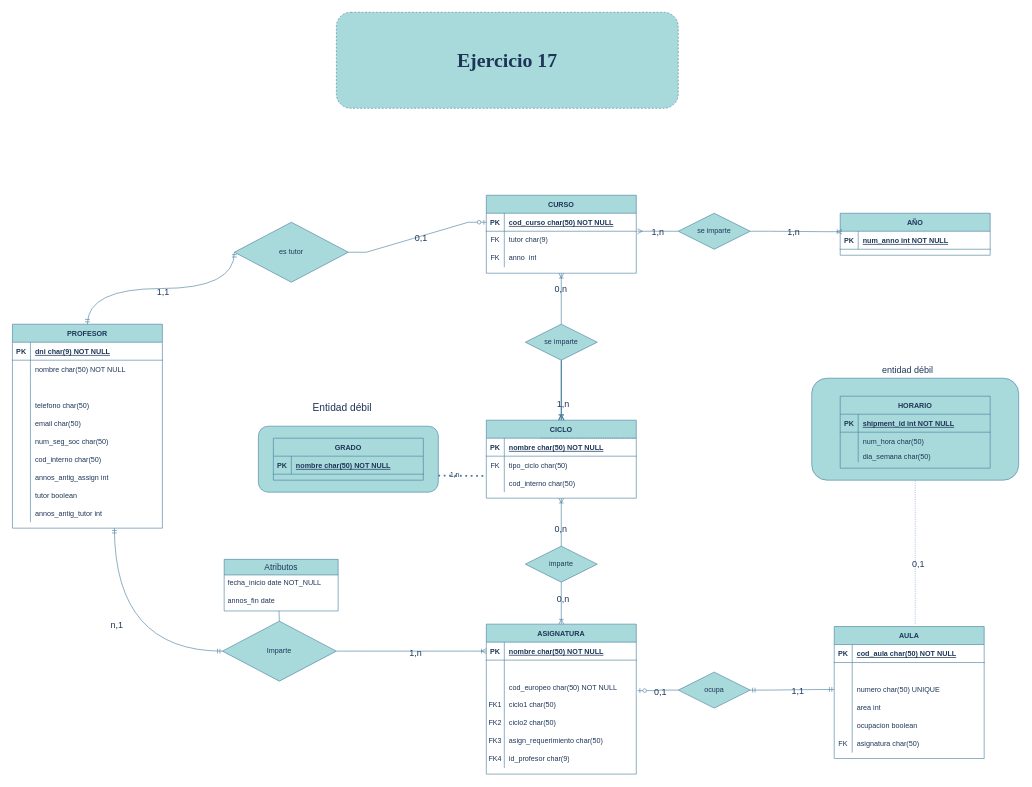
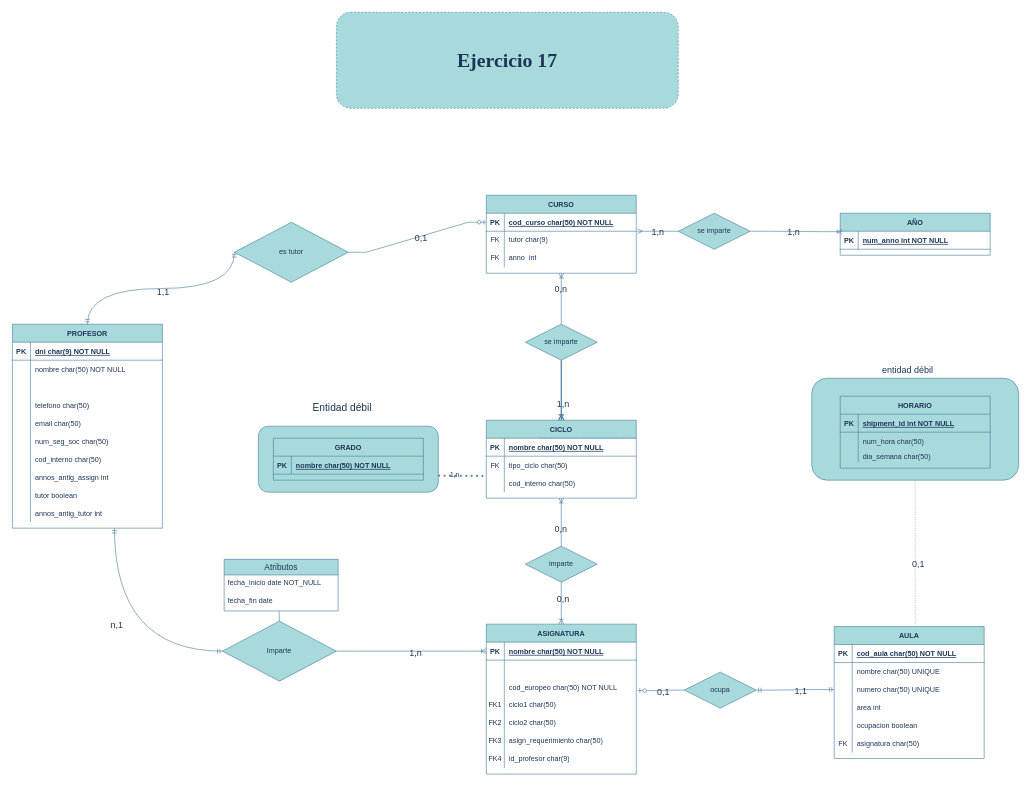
- <mxCell id="151" value="annos_fin date" style="text;strokeColor=none;fillColor=none;spacingLeft=4;spacingRight=4;overflow=hidden;rotatable=0;points=[[0,0.5],[1,0.5]];portConstraint=eastwest;fontSize=12;whiteSpace=wrap;html=1;labelBackgroundColor=none;fontColor=#1D3557;" vertex="1" parent="149"><mxGeometry y="56" width="190" height="30" as="geometry" /></mxCell>
+ <mxCell id="151" value="fecha_fin date" style="text;strokeColor=none;fillColor=none;spacingLeft=4;spacingRight=4;overflow=hidden;rotatable=0;points=[[0,0.5],[1,0.5]];portConstraint=eastwest;fontSize=12;whiteSpace=wrap;html=1;labelBackgroundColor=none;fontColor=#1D3557;" vertex="1" parent="149"><mxGeometry y="56" width="190" height="30" as="geometry" /></mxCell>
+ <mxCell id="85" value="nombre char(50) UNIQUE" style="shape=partialRectangle;overflow=hidden;connectable=0;fillColor=none;top=0;left=0;bottom=0;right=0;align=left;spacingLeft=6;labelBackgroundColor=none;strokeColor=#457B9D;fontColor=#1D3557;" parent="83" vertex="1"><mxGeometry x="30" width="220" height="30" as="geometry"><mxRectangle width="220" height="30" as="alternateBounds" /></mxGeometry></mxCell>
- <mxCell id="131" value="ocupa" style="shape=rhombus;perimeter=rhombusPerimeter;whiteSpace=wrap;html=1;align=center;labelBackgroundColor=none;fillColor=#A8DADC;strokeColor=#457B9D;fontColor=#1D3557;" vertex="1" parent="1"><mxGeometry x="1130" y="1120" width="120" height="60" as="geometry" /></mxCell>
+ <mxCell id="131" value="ocupa" style="shape=rhombus;perimeter=rhombusPerimeter;whiteSpace=wrap;html=1;align=center;labelBackgroundColor=none;fillColor=#A8DADC;strokeColor=#457B9D;fontColor=#1D3557;" vertex="1" parent="1"><mxGeometry x="1140" y="1120" width="120" height="60" as="geometry" /></mxCell>
